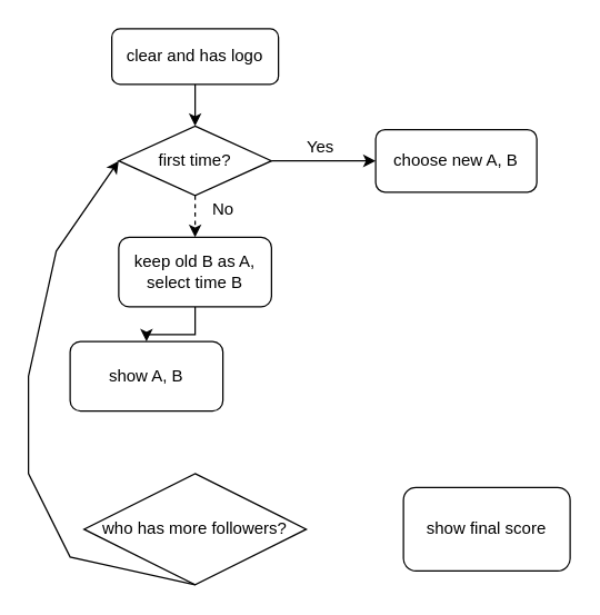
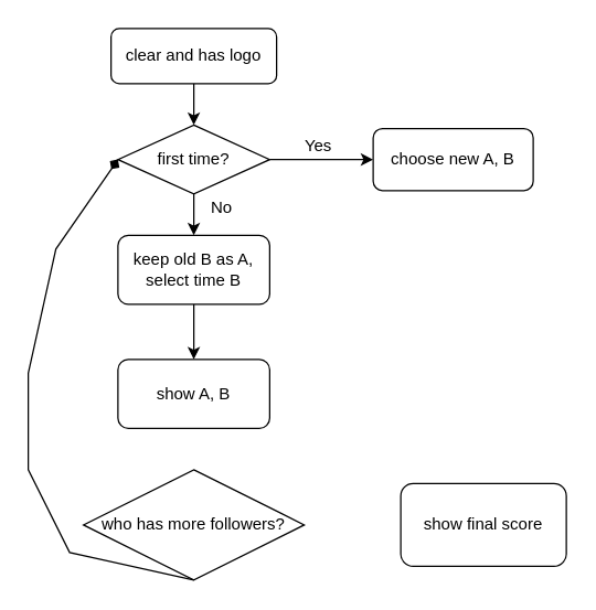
- <mxCell id="13" value="" style="endArrow=classic;html=1;rounded=0;exitX=0.5;exitY=1;exitDx=0;exitDy=0;entryX=0;entryY=0.5;entryDx=0;entryDy=0;" edge="1" parent="1" source="7" target="11"><mxGeometry width="50" height="50" relative="1" as="geometry"><mxPoint x="60" y="370" as="sourcePoint" /><mxPoint x="110" y="320" as="targetPoint" /><Array as="points"><mxPoint x="50" y="400" /><mxPoint x="20" y="340" /><mxPoint x="20" y="270" /><mxPoint x="40" y="180" /></Array></mxGeometry></mxCell>
+ <mxCell id="13" value="" style="endArrow=diamond;html=1;rounded=0;exitX=0.5;exitY=1;exitDx=0;exitDy=0;entryX=0;entryY=0.5;entryDx=0;entryDy=0;" edge="1" parent="1" source="7" target="11"><mxGeometry width="50" height="50" relative="1" as="geometry"><mxPoint x="60" y="370" as="sourcePoint" /><mxPoint x="110" y="320" as="targetPoint" /><Array as="points"><mxPoint x="50" y="400" /><mxPoint x="20" y="340" /><mxPoint x="20" y="270" /><mxPoint x="40" y="180" /></Array></mxGeometry></mxCell>
- <mxCell id="10" style="edgeStyle=orthogonalEdgeStyle;rounded=0;orthogonalLoop=1;jettySize=auto;html=1;exitX=0.5;exitY=1;exitDx=0;exitDy=0;entryX=0.5;entryY=0;entryDx=0;entryDy=0;dashed=1;" edge="1" parent="1" source="11" target="5"><mxGeometry relative="1" as="geometry" /></mxCell>
+ <mxCell id="10" style="edgeStyle=orthogonalEdgeStyle;rounded=0;orthogonalLoop=1;jettySize=auto;html=1;exitX=0.5;exitY=1;exitDx=0;exitDy=0;entryX=0.5;entryY=0;entryDx=0;entryDy=0;" edge="1" parent="1" source="11" target="5"><mxGeometry relative="1" as="geometry" /></mxCell>
- <mxCell id="6" value="show A, B" style="rounded=1;whiteSpace=wrap;html=1;" vertex="1" parent="1"><mxGeometry x="50" y="245" width="110" height="50" as="geometry" /></mxCell>
+ <mxCell id="6" value="show A, B" style="rounded=1;whiteSpace=wrap;html=1;" vertex="1" parent="1"><mxGeometry x="85" y="260" width="110" height="50" as="geometry" /></mxCell>
